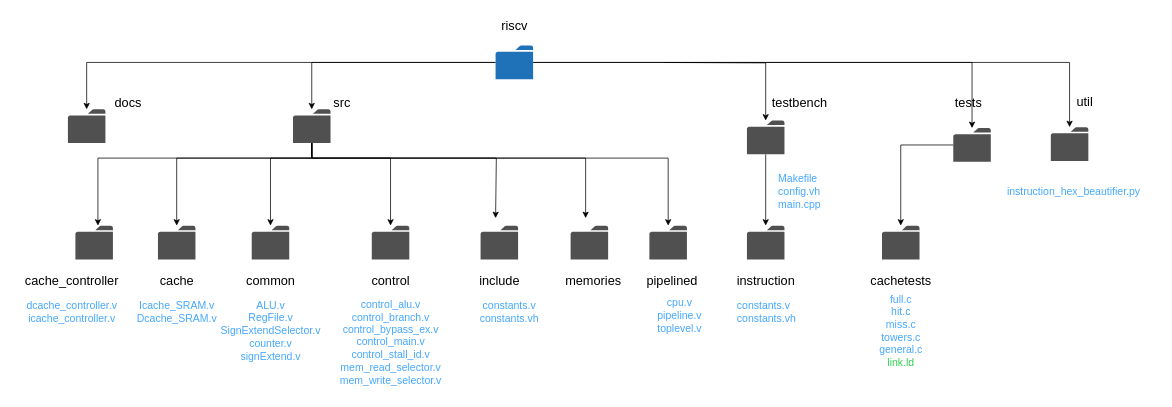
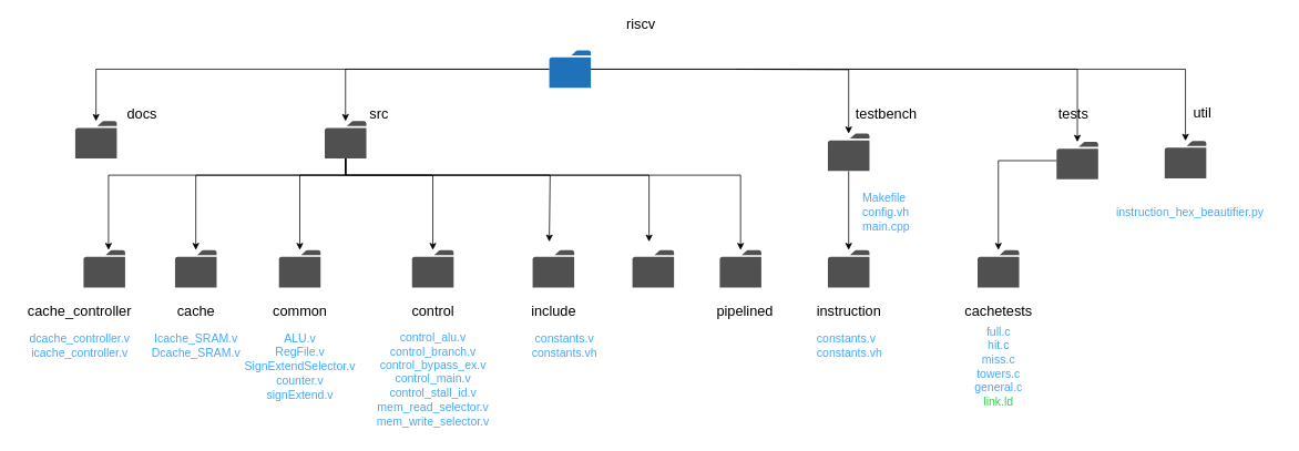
- <mxCell id="30" value="riscv" style="text;html=1;align=center;verticalAlign=middle;resizable=0;points=[];autosize=1;strokeColor=none;fillColor=none;fontSize=17;" vertex="1" parent="1"><mxGeometry x="655" y="20" width="60" height="30" as="geometry" /></mxCell>
+ <mxCell id="30" value="riscv" style="text;html=1;align=center;verticalAlign=middle;resizable=0;points=[];autosize=1;strokeColor=none;fillColor=none;fontSize=17;" vertex="1" parent="1"><mxGeometry x="740" y="15" width="60" height="30" as="geometry" /></mxCell>
- <mxCell id="41" value="memories" style="text;html=1;align=center;verticalAlign=middle;resizable=0;points=[];autosize=1;strokeColor=none;fillColor=none;fontSize=17;" vertex="1" parent="1"><mxGeometry x="740" y="360" width="100" height="30" as="geometry" /></mxCell>
- <mxCell id="50" value="cpu.v&lt;div&gt;pipeline.v&lt;/div&gt;&lt;div&gt;toplevel.v&lt;br&gt;&lt;/div&gt;" style="text;html=1;align=center;verticalAlign=middle;resizable=0;points=[];autosize=1;strokeColor=none;fillColor=none;fontSize=14;fontColor=#45A8FF;" vertex="1" parent="1"><mxGeometry x="865" y="390" width="80" height="60" as="geometry" /></mxCell>
